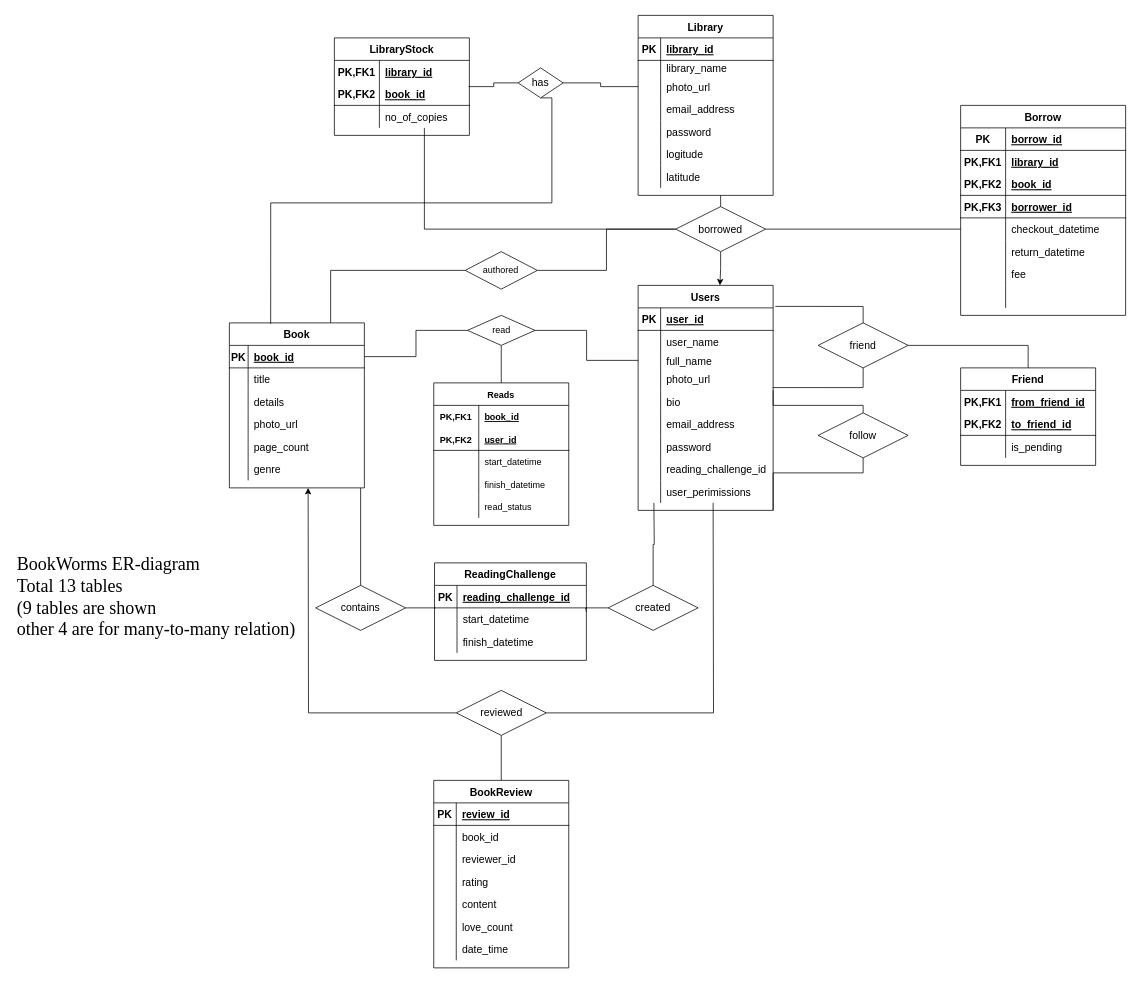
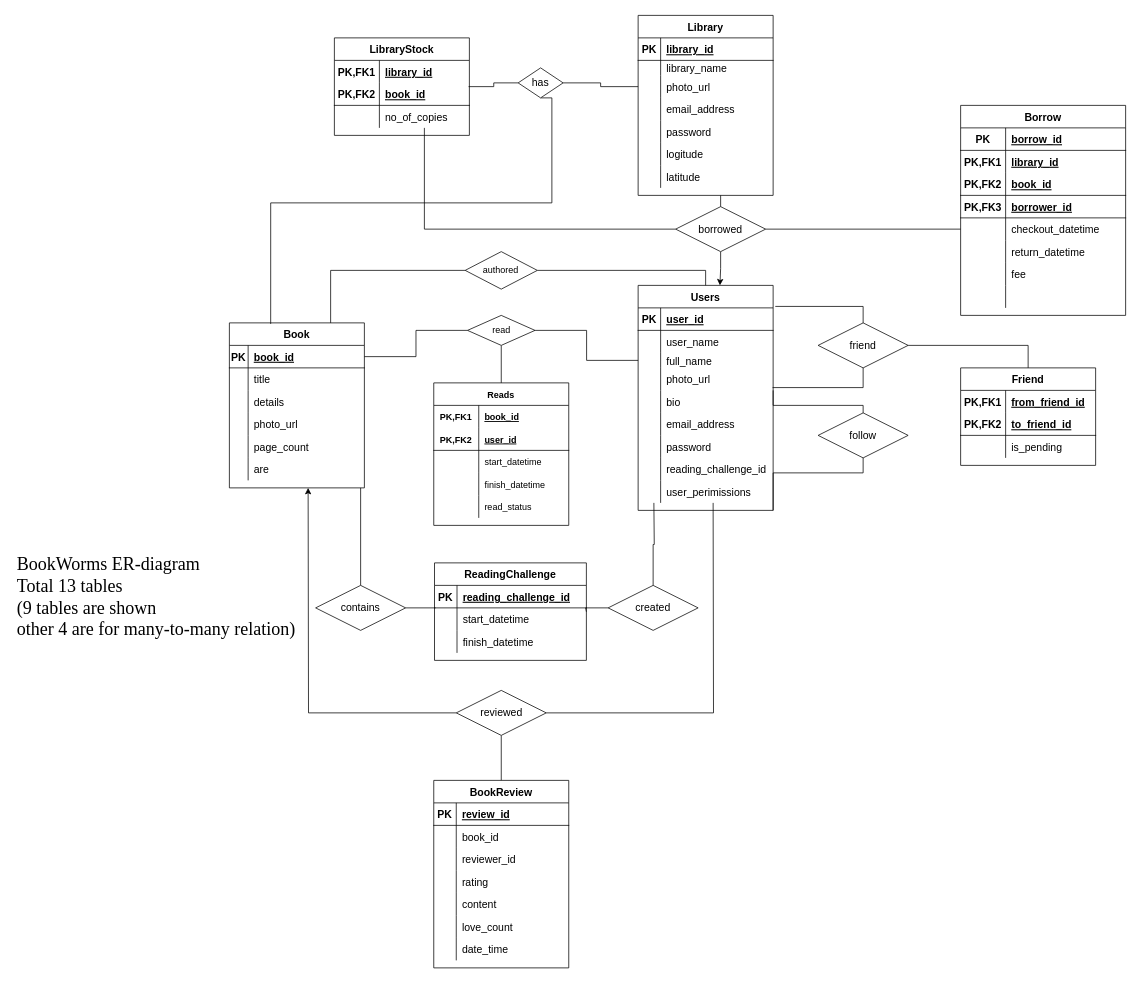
- <mxCell id="176" style="edgeStyle=orthogonalEdgeStyle;rounded=0;orthogonalLoop=1;jettySize=auto;html=1;exitX=1;exitY=0.5;exitDx=0;exitDy=0;endArrow=none;endFill=0;" parent="1" source="177" target="104" edge="1"><mxGeometry relative="1" as="geometry"><mxPoint x="930" y="370" as="targetPoint" /></mxGeometry></mxCell>
+ <mxCell id="176" style="edgeStyle=orthogonalEdgeStyle;rounded=0;orthogonalLoop=1;jettySize=auto;html=1;exitX=1;exitY=0.5;exitDx=0;exitDy=0;entryX=0.5;entryY=0;entryDx=0;entryDy=0;endArrow=none;endFill=0;" parent="1" source="177" target="21" edge="1"><mxGeometry relative="1" as="geometry"><mxPoint x="930" y="370" as="targetPoint" /></mxGeometry></mxCell>
- <mxCell id="20" value="genre" style="shape=partialRectangle;connectable=0;fillColor=none;top=0;left=0;bottom=0;right=0;align=left;spacingLeft=6;overflow=hidden;fontSize=14;" parent="18" vertex="1"><mxGeometry x="25" width="155" height="30" as="geometry"><mxRectangle width="155" height="30" as="alternateBounds" /></mxGeometry></mxCell>
+ <mxCell id="20" value="are" style="shape=partialRectangle;connectable=0;fillColor=none;top=0;left=0;bottom=0;right=0;align=left;spacingLeft=6;overflow=hidden;fontSize=14;" parent="18" vertex="1"><mxGeometry x="25" width="155" height="30" as="geometry"><mxRectangle width="155" height="30" as="alternateBounds" /></mxGeometry></mxCell>
